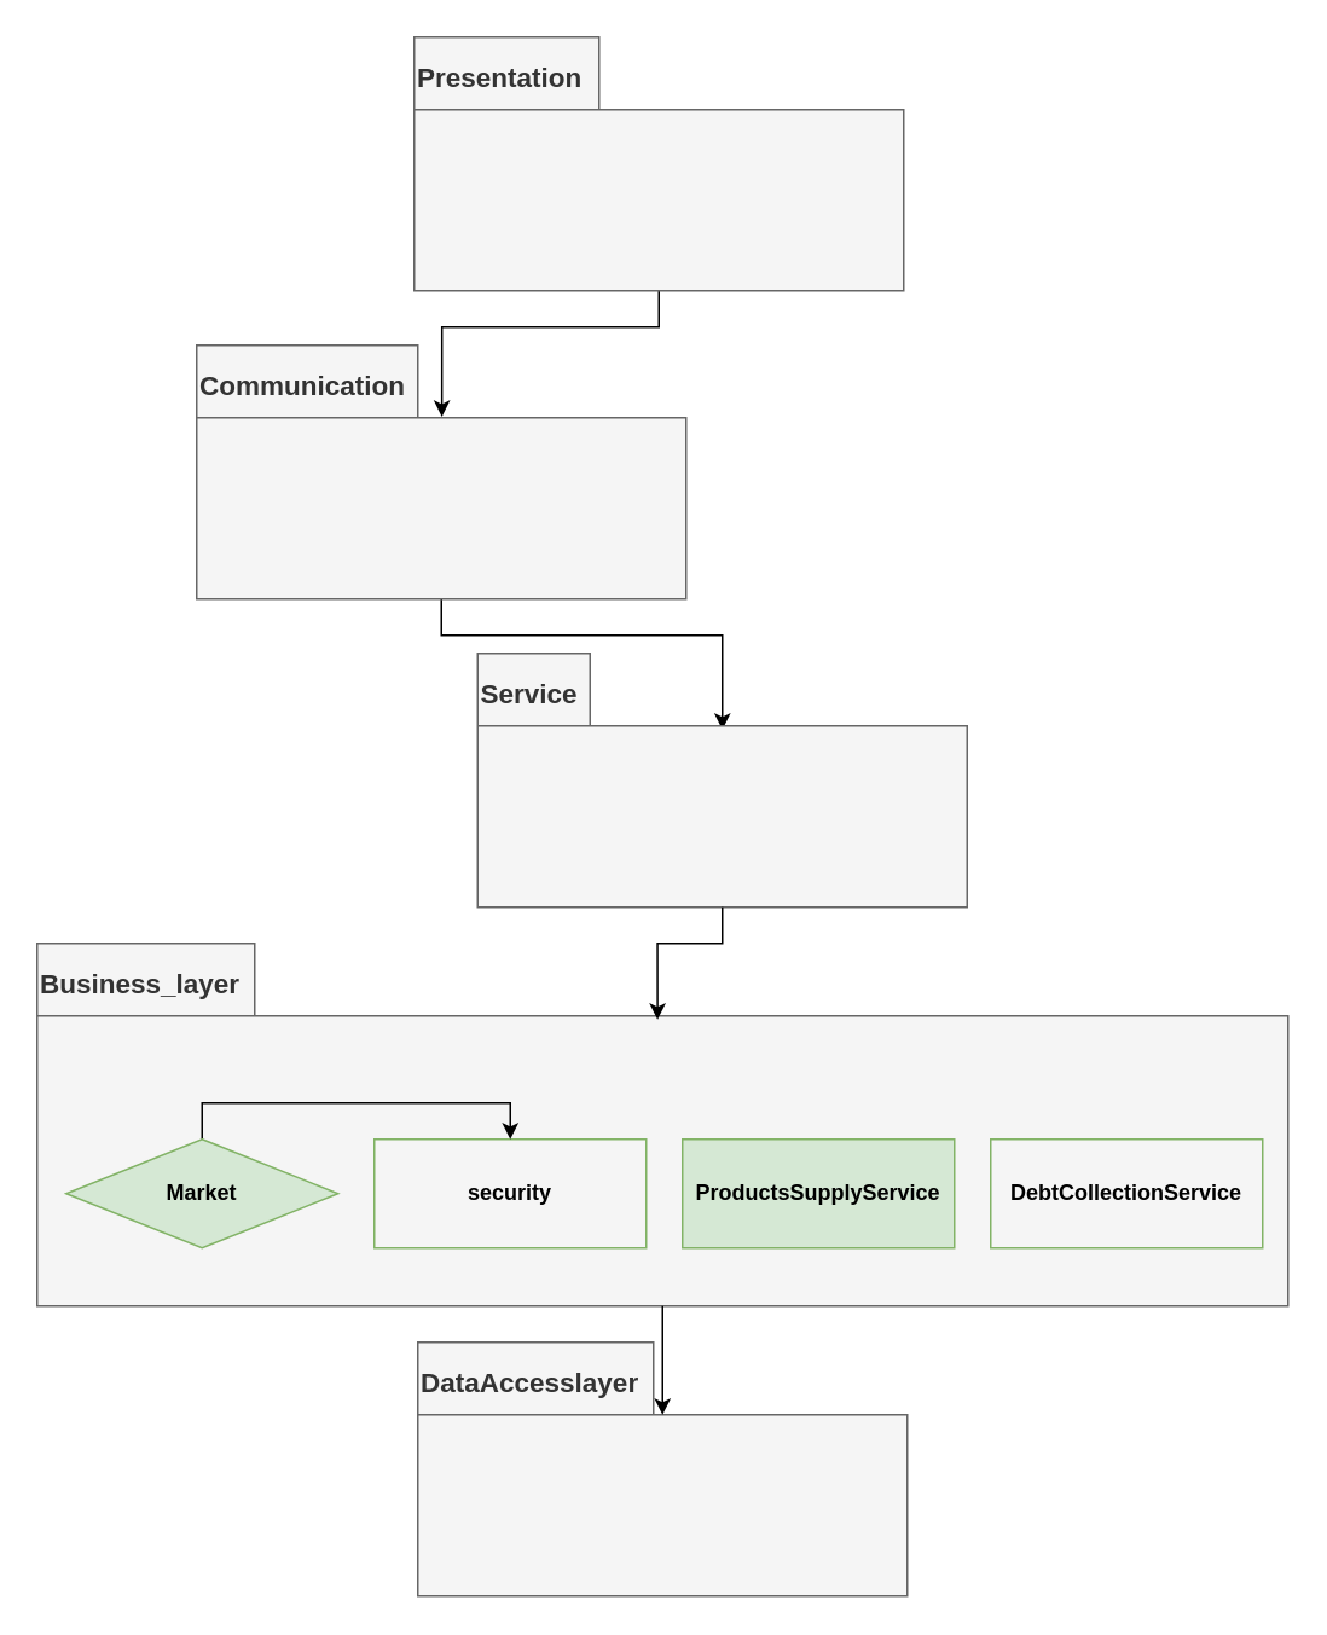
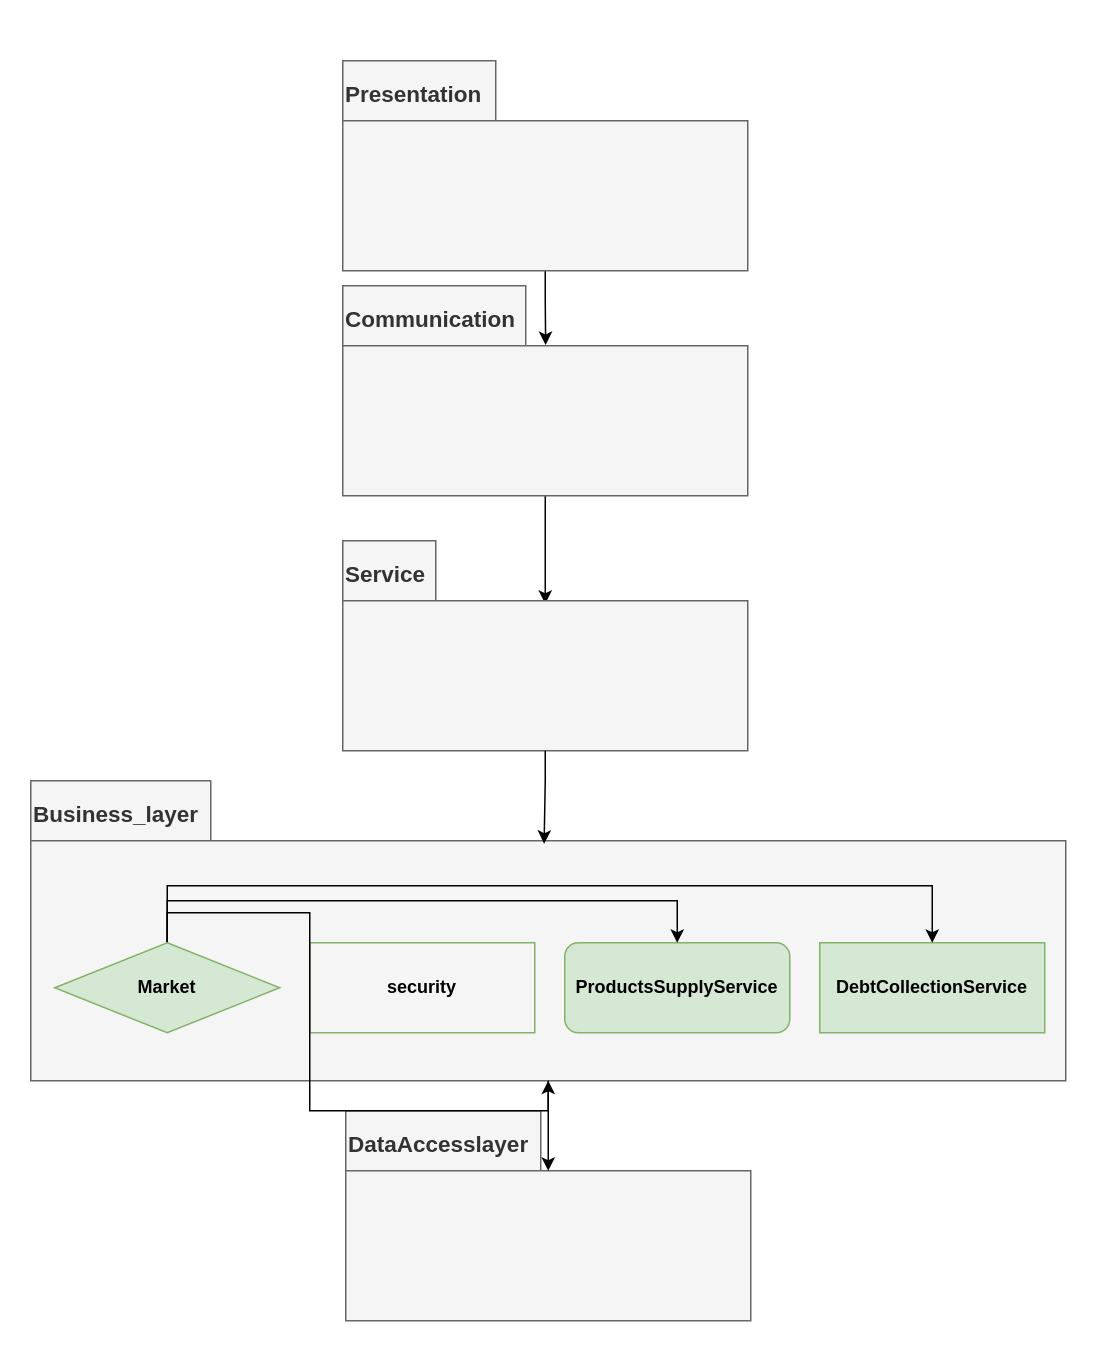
- <mxCell id="3" value="&lt;font style=&quot;font-size: 15px ; line-height: 0.5&quot;&gt;Presentation&lt;/font&gt;" style="shape=folder;fontStyle=1;spacingTop=10;tabWidth=102;tabHeight=40;tabPosition=left;html=1;align=left;verticalAlign=top;fillColor=#f5f5f5;fontColor=#333333;strokeColor=#666666;" vertex="1" parent="1"><mxGeometry x="228" y="20" width="270" height="140" as="geometry" /></mxCell>
+ <mxCell id="3" value="&lt;font style=&quot;font-size: 15px ; line-height: 0.5&quot;&gt;Presentation&lt;/font&gt;" style="shape=folder;fontStyle=1;spacingTop=10;tabWidth=102;tabHeight=40;tabPosition=left;html=1;align=left;verticalAlign=top;fillColor=#f5f5f5;fontColor=#333333;strokeColor=#666666;" vertex="1" parent="1"><mxGeometry x="228" y="40" width="270" height="140" as="geometry" /></mxCell>
- <mxCell id="5" value="&lt;font style=&quot;font-size: 15px ; line-height: 0.5&quot;&gt;Communication&lt;/font&gt;" style="shape=folder;fontStyle=1;spacingTop=10;tabWidth=122;tabHeight=40;tabPosition=left;html=1;align=left;verticalAlign=top;fillColor=#f5f5f5;fontColor=#333333;strokeColor=#666666;" vertex="1" parent="1"><mxGeometry x="108" y="190" width="270" height="140" as="geometry" /></mxCell>
+ <mxCell id="5" value="&lt;font style=&quot;font-size: 15px ; line-height: 0.5&quot;&gt;Communication&lt;/font&gt;" style="shape=folder;fontStyle=1;spacingTop=10;tabWidth=122;tabHeight=40;tabPosition=left;html=1;align=left;verticalAlign=top;fillColor=#f5f5f5;fontColor=#333333;strokeColor=#666666;" vertex="1" parent="1"><mxGeometry x="228" y="190" width="270" height="140" as="geometry" /></mxCell>
- <mxCell id="6" value="&lt;font style=&quot;font-size: 15px ; line-height: 0.5&quot;&gt;Service&lt;/font&gt;" style="shape=folder;fontStyle=1;spacingTop=10;tabWidth=62;tabHeight=40;tabPosition=left;html=1;align=left;verticalAlign=top;fillColor=#f5f5f5;fontColor=#333333;strokeColor=#666666;" vertex="1" parent="1"><mxGeometry x="263" y="360" width="270" height="140" as="geometry" /></mxCell>
+ <mxCell id="6" value="&lt;font style=&quot;font-size: 15px ; line-height: 0.5&quot;&gt;Service&lt;/font&gt;" style="shape=folder;fontStyle=1;spacingTop=10;tabWidth=62;tabHeight=40;tabPosition=left;html=1;align=left;verticalAlign=top;fillColor=#f5f5f5;fontColor=#333333;strokeColor=#666666;" vertex="1" parent="1"><mxGeometry x="228" y="360" width="270" height="140" as="geometry" /></mxCell>
+ <mxCell id="14" style="edgeStyle=orthogonalEdgeStyle;rounded=0;orthogonalLoop=1;jettySize=auto;html=1;entryX=0.5;entryY=0;entryDx=0;entryDy=0;fontSize=15;exitX=0.5;exitY=0;exitDx=0;exitDy=0;" edge="1" parent="1" source="15" target="9"><mxGeometry relative="1" as="geometry"><Array as="points"><mxPoint x="111" y="590" /><mxPoint x="621" y="590" /></Array></mxGeometry></mxCell>
+ <mxCell id="13" style="edgeStyle=orthogonalEdgeStyle;rounded=0;orthogonalLoop=1;jettySize=auto;html=1;entryX=0.5;entryY=0;entryDx=0;entryDy=0;fontSize=15;exitX=0.5;exitY=0;exitDx=0;exitDy=0;" edge="1" parent="1" source="15" target="10"><mxGeometry relative="1" as="geometry"><Array as="points"><mxPoint x="111" y="600" /><mxPoint x="451" y="600" /></Array></mxGeometry></mxCell>
- <mxCell id="12" style="edgeStyle=orthogonalEdgeStyle;rounded=0;orthogonalLoop=1;jettySize=auto;html=1;exitX=0.5;exitY=0;exitDx=0;exitDy=0;entryX=0.5;entryY=0;entryDx=0;entryDy=0;fontSize=15;" edge="1" parent="1" source="15" target="11"><mxGeometry relative="1" as="geometry" /></mxCell>
+ <mxCell id="12" style="edgeStyle=orthogonalEdgeStyle;rounded=0;orthogonalLoop=1;jettySize=auto;html=1;exitX=0.5;exitY=0;exitDx=0;exitDy=0;fontSize=15;" edge="1" parent="1" source="15" target="7"><mxGeometry relative="1" as="geometry" /></mxCell>
- <mxCell id="10" value="&lt;span style=&quot;font-weight: 700&quot;&gt;ProductsSupplyService&lt;/span&gt;" style="rounded=0;whiteSpace=wrap;html=1;fillColor=#d5e8d4;strokeColor=#82b366;" vertex="1" parent="1"><mxGeometry x="376" y="628" width="150" height="60" as="geometry" /></mxCell>
+ <mxCell id="10" value="&lt;span style=&quot;font-weight: 700&quot;&gt;ProductsSupplyService&lt;/span&gt;" style="whiteSpace=wrap;html=1;fillColor=#d5e8d4;strokeColor=#82b366;rounded=1;" vertex="1" parent="1"><mxGeometry x="376" y="628" width="150" height="60" as="geometry" /></mxCell>
- <mxCell id="9" value="&lt;span style=&quot;font-weight: 700&quot;&gt;DebtCollectionService&lt;/span&gt;" style="rounded=0;whiteSpace=wrap;html=1;fillColor=#f5f5f5;strokeColor=#82b366;" vertex="1" parent="1"><mxGeometry x="546" y="628" width="150" height="60" as="geometry" /></mxCell>
+ <mxCell id="9" value="&lt;span style=&quot;font-weight: 700&quot;&gt;DebtCollectionService&lt;/span&gt;" style="rounded=0;whiteSpace=wrap;html=1;fillColor=#d5e8d4;strokeColor=#82b366;" vertex="1" parent="1"><mxGeometry x="546" y="628" width="150" height="60" as="geometry" /></mxCell>
